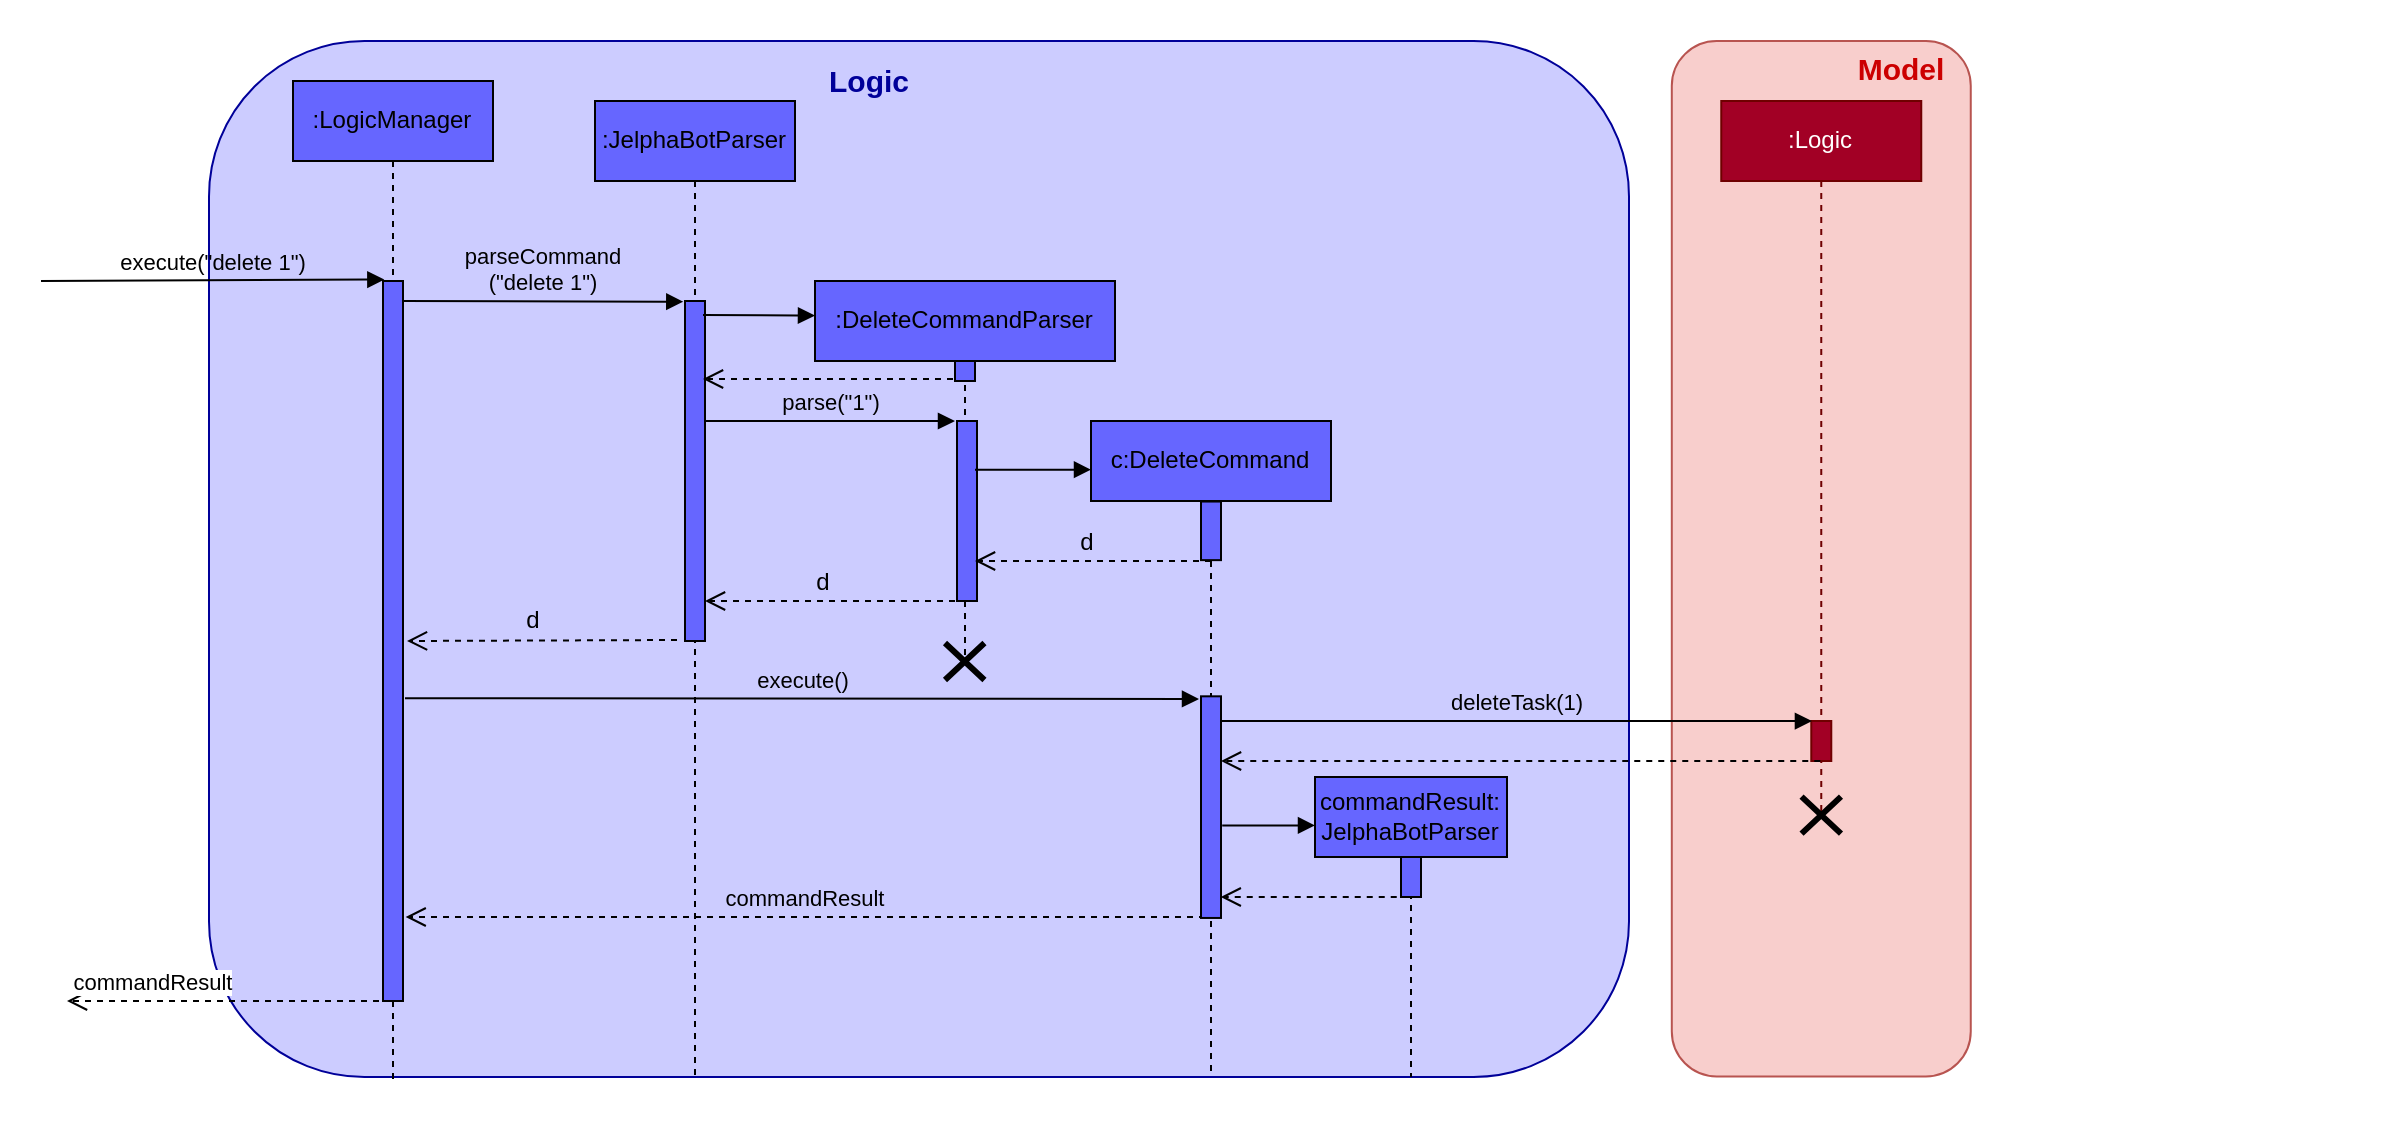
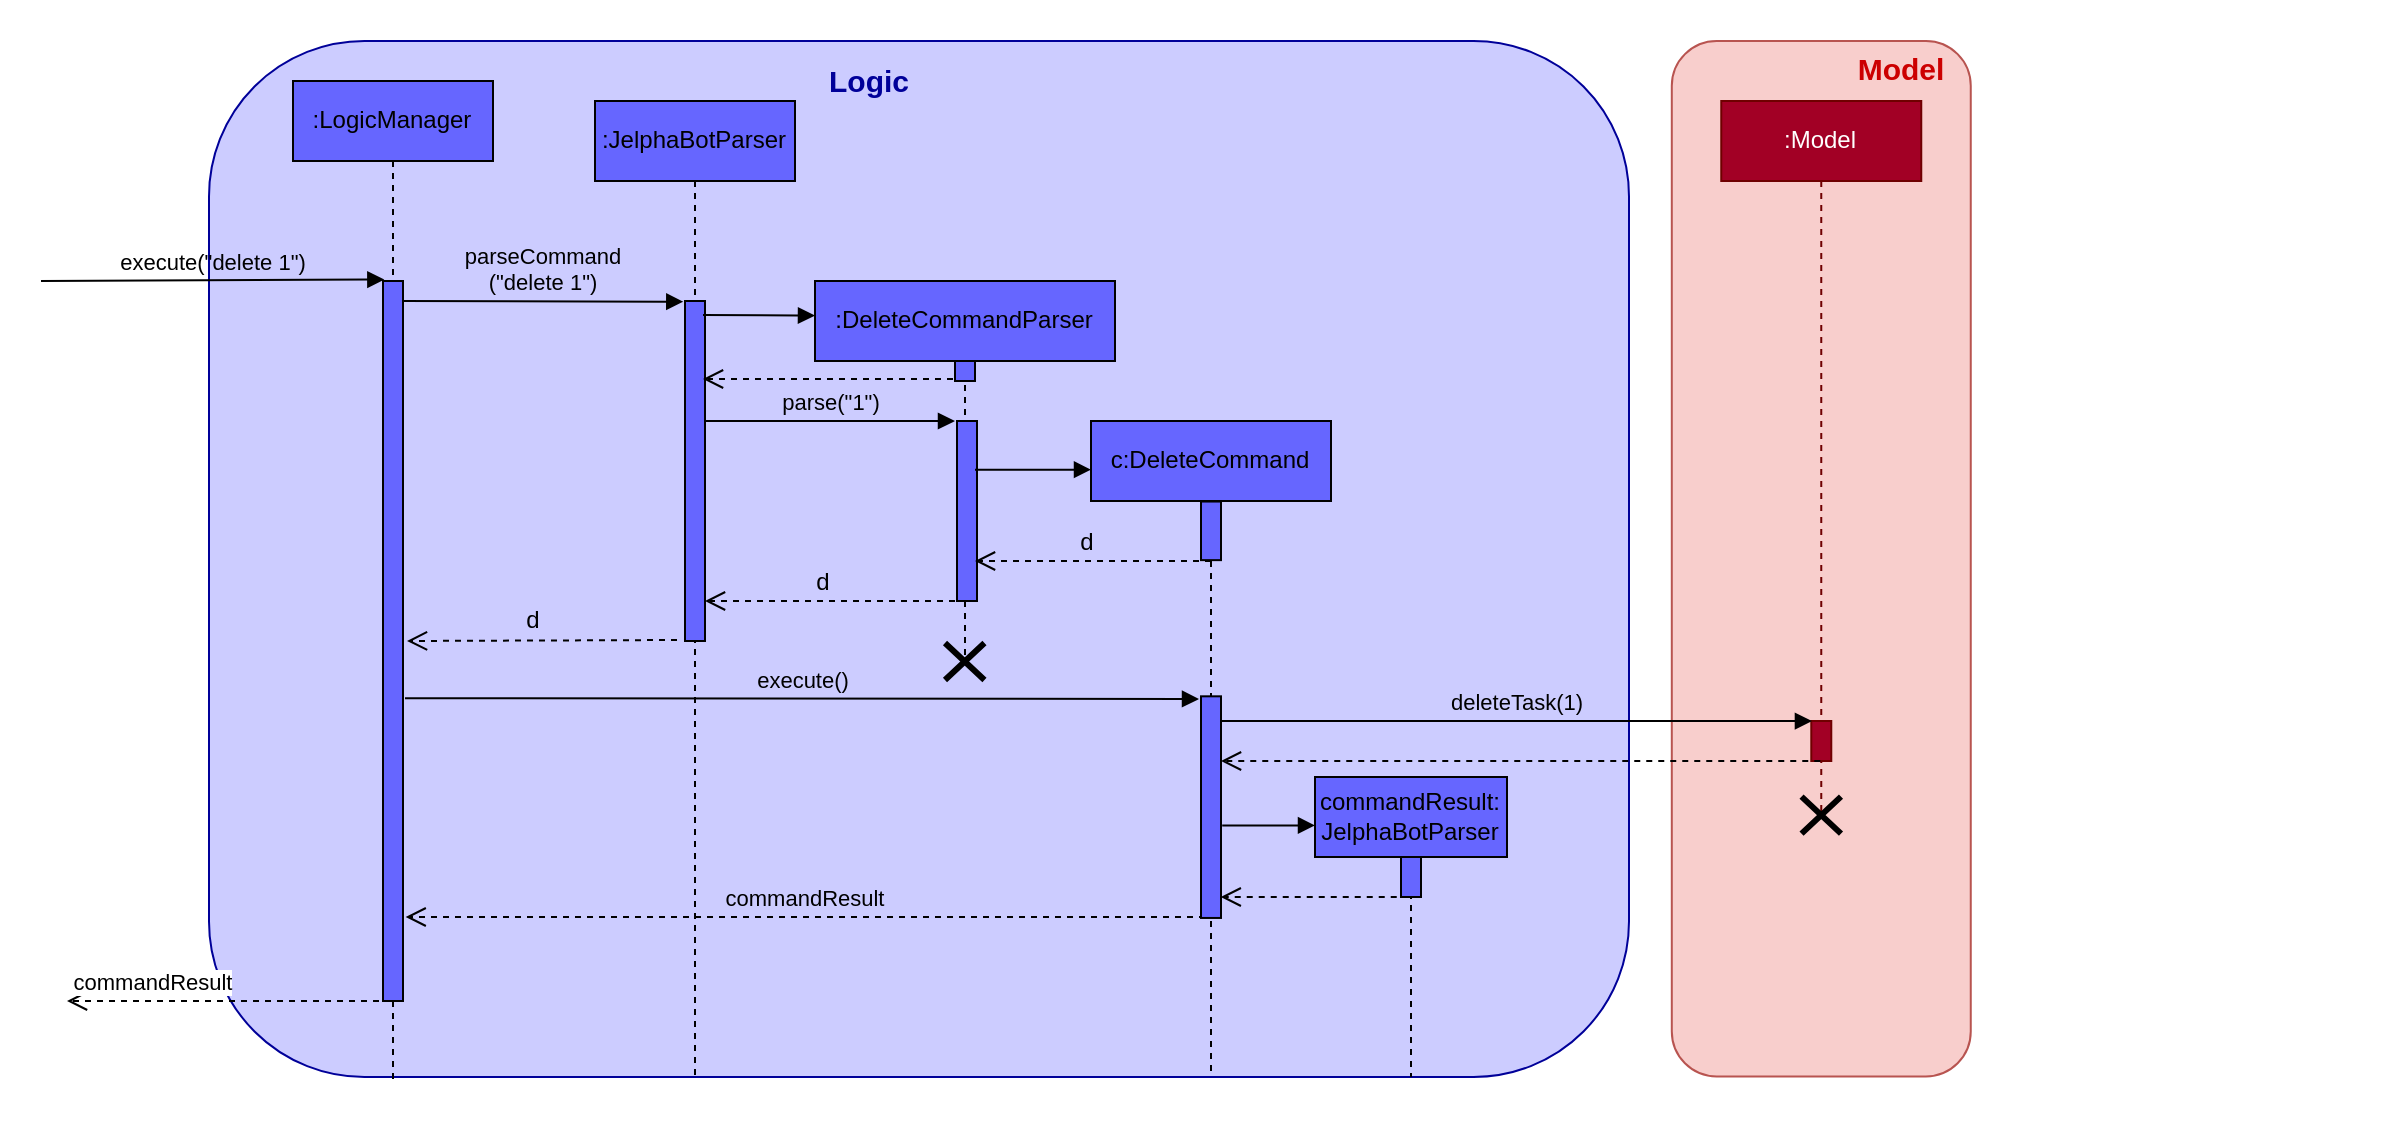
- <mxCell id="33" value=":Logic" style="shape=umlLifeline;perimeter=lifelinePerimeter;whiteSpace=wrap;html=1;container=1;collapsible=0;recursiveResize=0;outlineConnect=0;shadow=0;fillColor=#a20025;strokeColor=#6F0000;fontColor=#ffffff;" parent="1" vertex="1"><mxGeometry x="860.13" y="50" width="100" height="358" as="geometry" /></mxCell>
+ <mxCell id="33" value=":Model" style="shape=umlLifeline;perimeter=lifelinePerimeter;whiteSpace=wrap;html=1;container=1;collapsible=0;recursiveResize=0;outlineConnect=0;shadow=0;fillColor=#a20025;strokeColor=#6F0000;fontColor=#ffffff;" parent="1" vertex="1"><mxGeometry x="860.13" y="50" width="100" height="358" as="geometry" /></mxCell>
